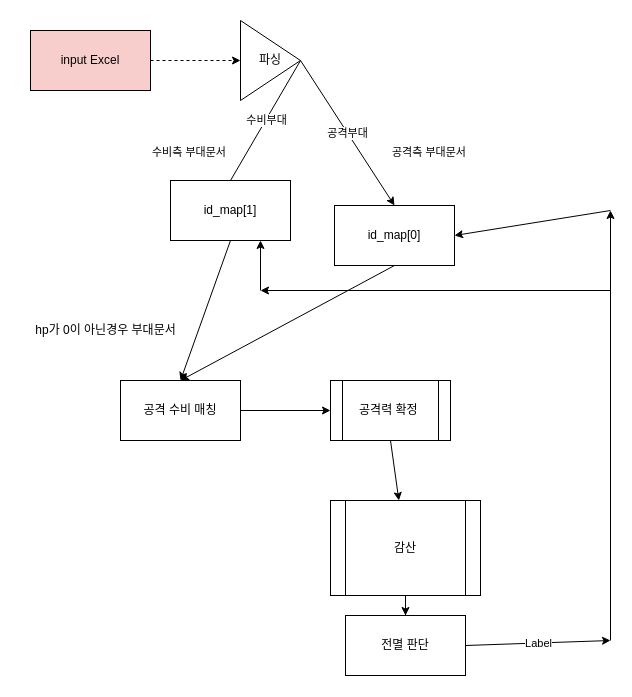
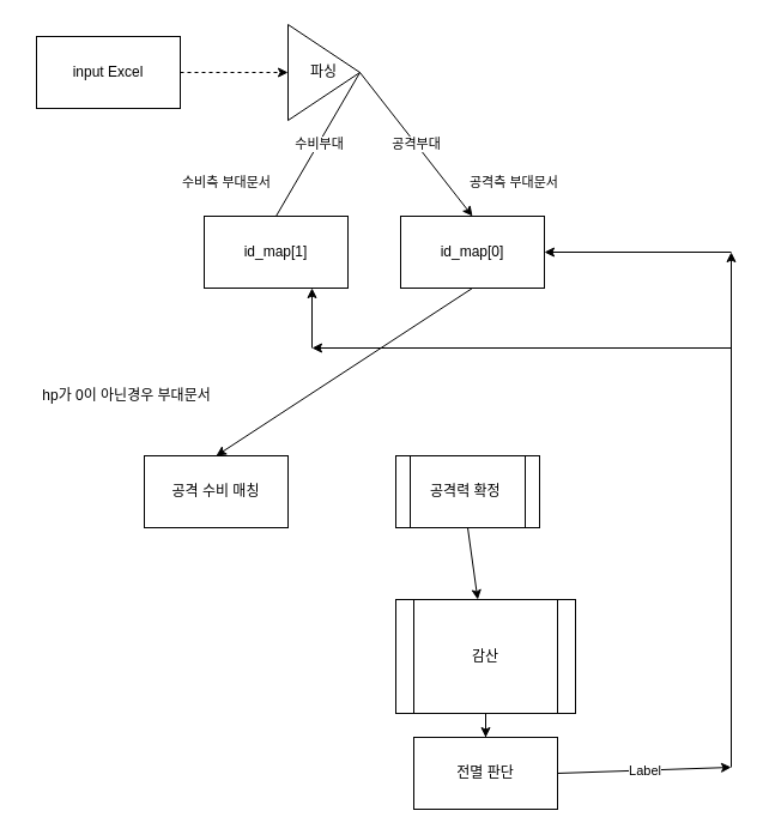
- <mxCell id="2" value="input Excel" style="rounded=0;whiteSpace=wrap;html=1;fillColor=#f8cecc;" vertex="1" parent="1"><mxGeometry x="30" y="30" width="120" height="60" as="geometry" /></mxCell>
+ <mxCell id="2" value="input Excel" style="rounded=0;whiteSpace=wrap;html=1;" vertex="1" parent="1"><mxGeometry x="30" y="30" width="120" height="60" as="geometry" /></mxCell>
- <mxCell id="5" value="id_map[0]" style="rounded=0;whiteSpace=wrap;html=1;" vertex="1" parent="1"><mxGeometry x="334" y="205" width="120" height="60" as="geometry" /></mxCell>
+ <mxCell id="5" value="id_map[0]" style="rounded=0;whiteSpace=wrap;html=1;" vertex="1" parent="1"><mxGeometry x="334" y="180" width="120" height="60" as="geometry" /></mxCell>
- <mxCell id="17" value="" style="endArrow=classic;html=1;rounded=0;exitX=0.5;exitY=1;exitDx=0;exitDy=0;entryX=0.5;entryY=0;entryDx=0;entryDy=0;" edge="1" parent="1" source="6" target="13"><mxGeometry width="50" height="50" relative="1" as="geometry"><mxPoint x="370" y="480" as="sourcePoint" /><mxPoint x="420" y="430" as="targetPoint" /></mxGeometry></mxCell>
- <mxCell id="19" value="" style="endArrow=classic;html=1;rounded=0;exitX=1;exitY=0.5;exitDx=0;exitDy=0;entryX=0;entryY=0.5;entryDx=0;entryDy=0;" edge="1" parent="1" source="13" target="14"><mxGeometry width="50" height="50" relative="1" as="geometry"><mxPoint x="440" y="380" as="sourcePoint" /><mxPoint x="490" y="330" as="targetPoint" /></mxGeometry></mxCell>
